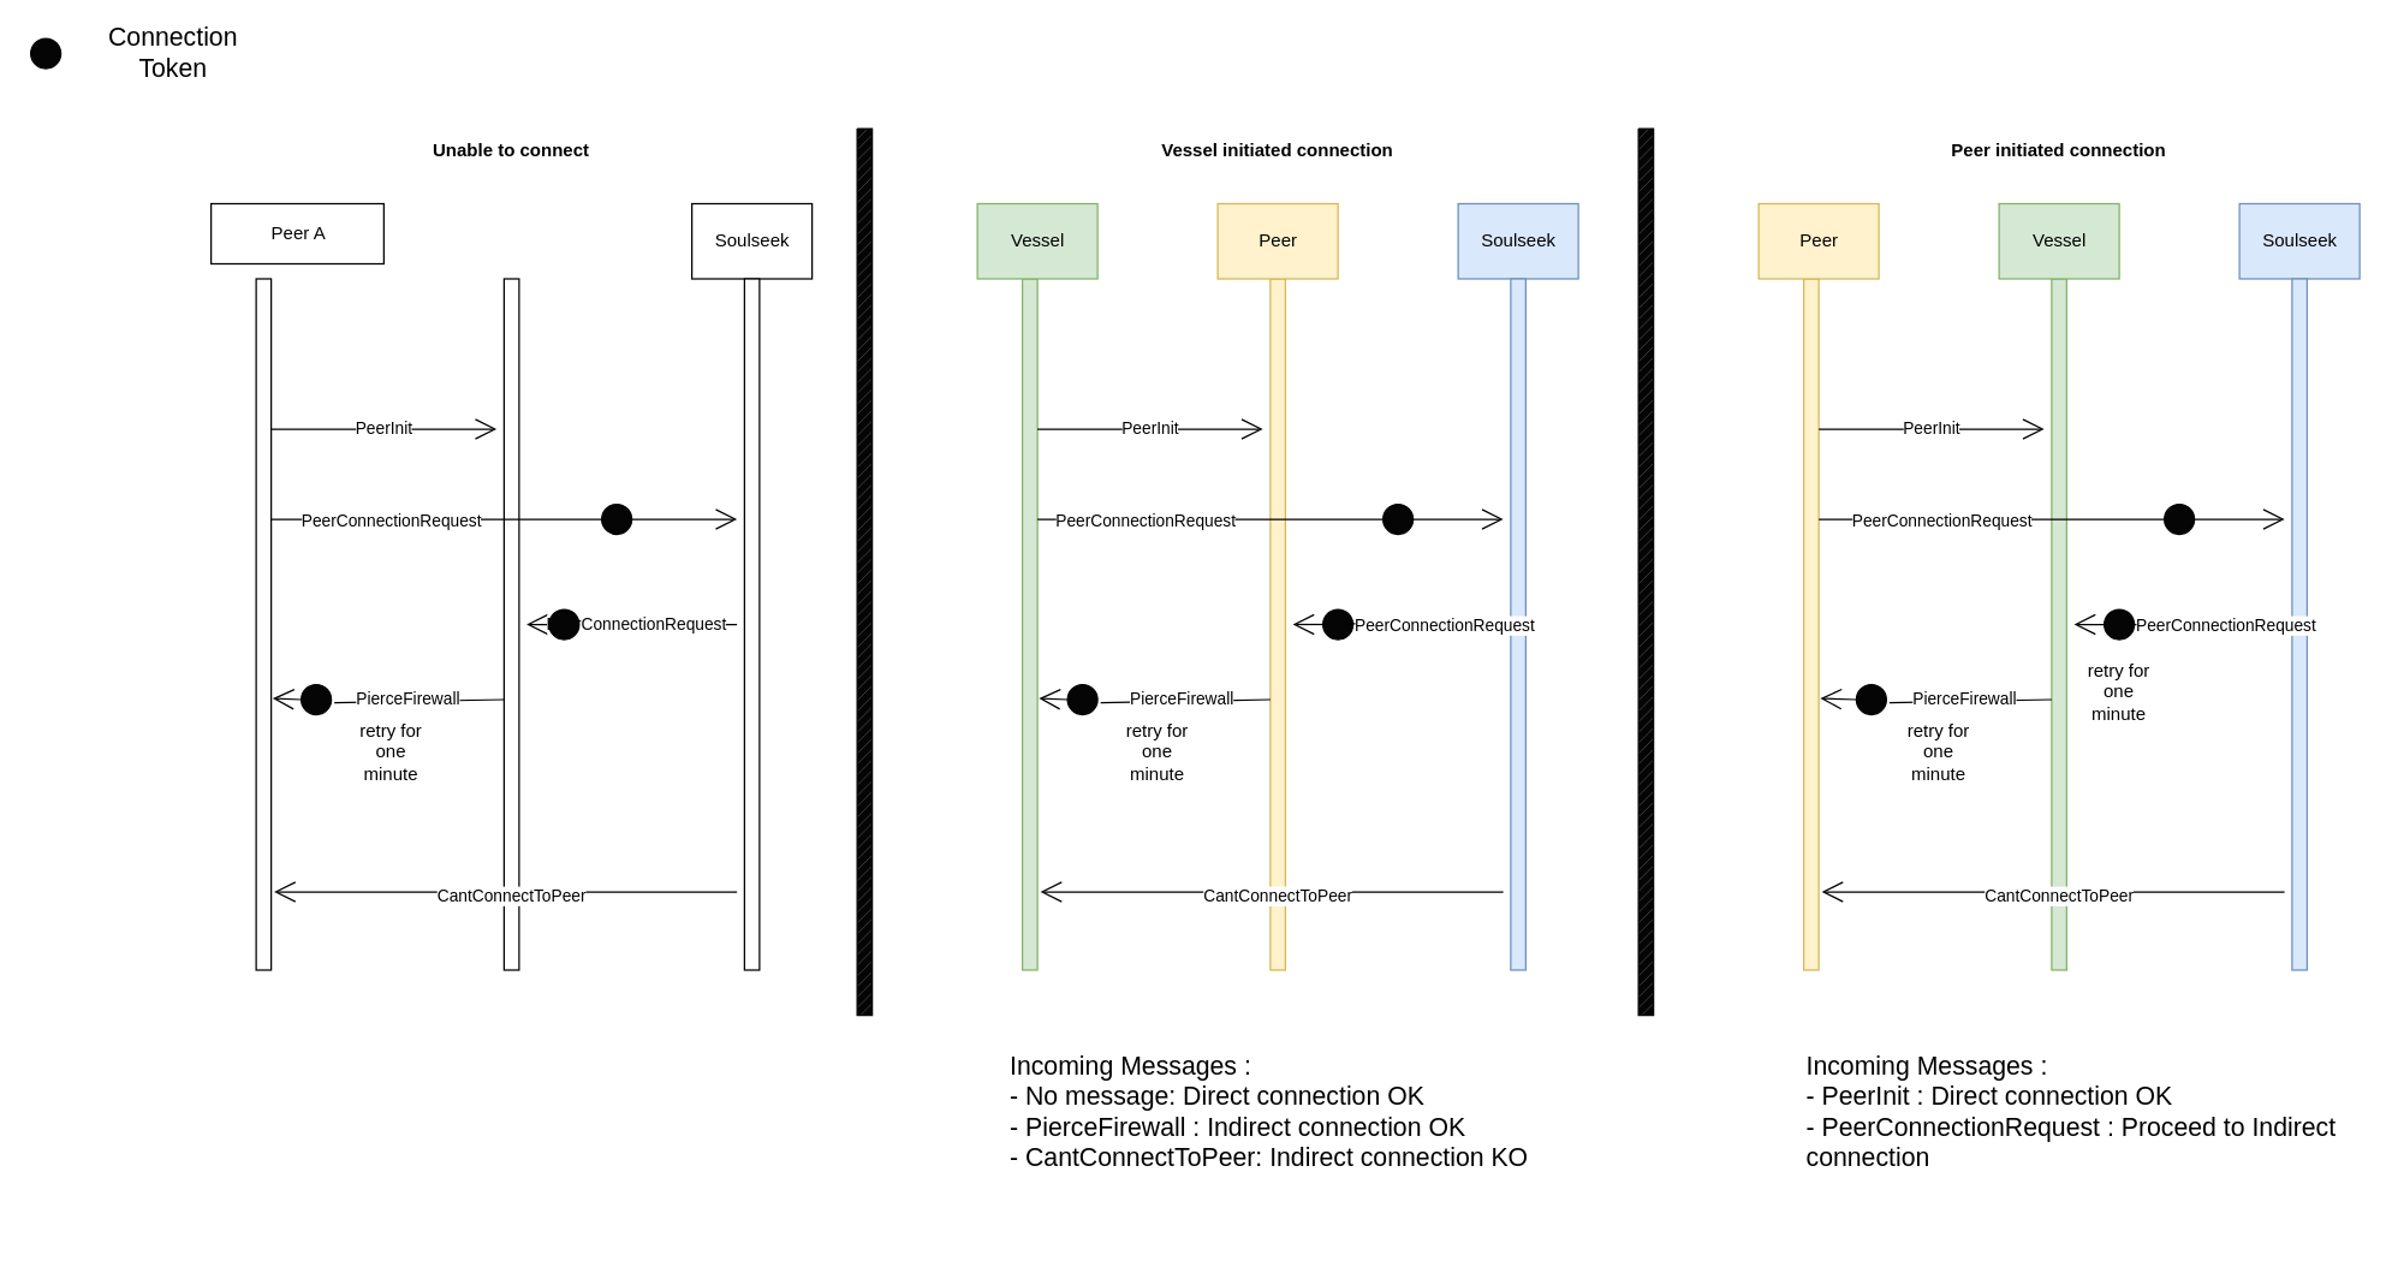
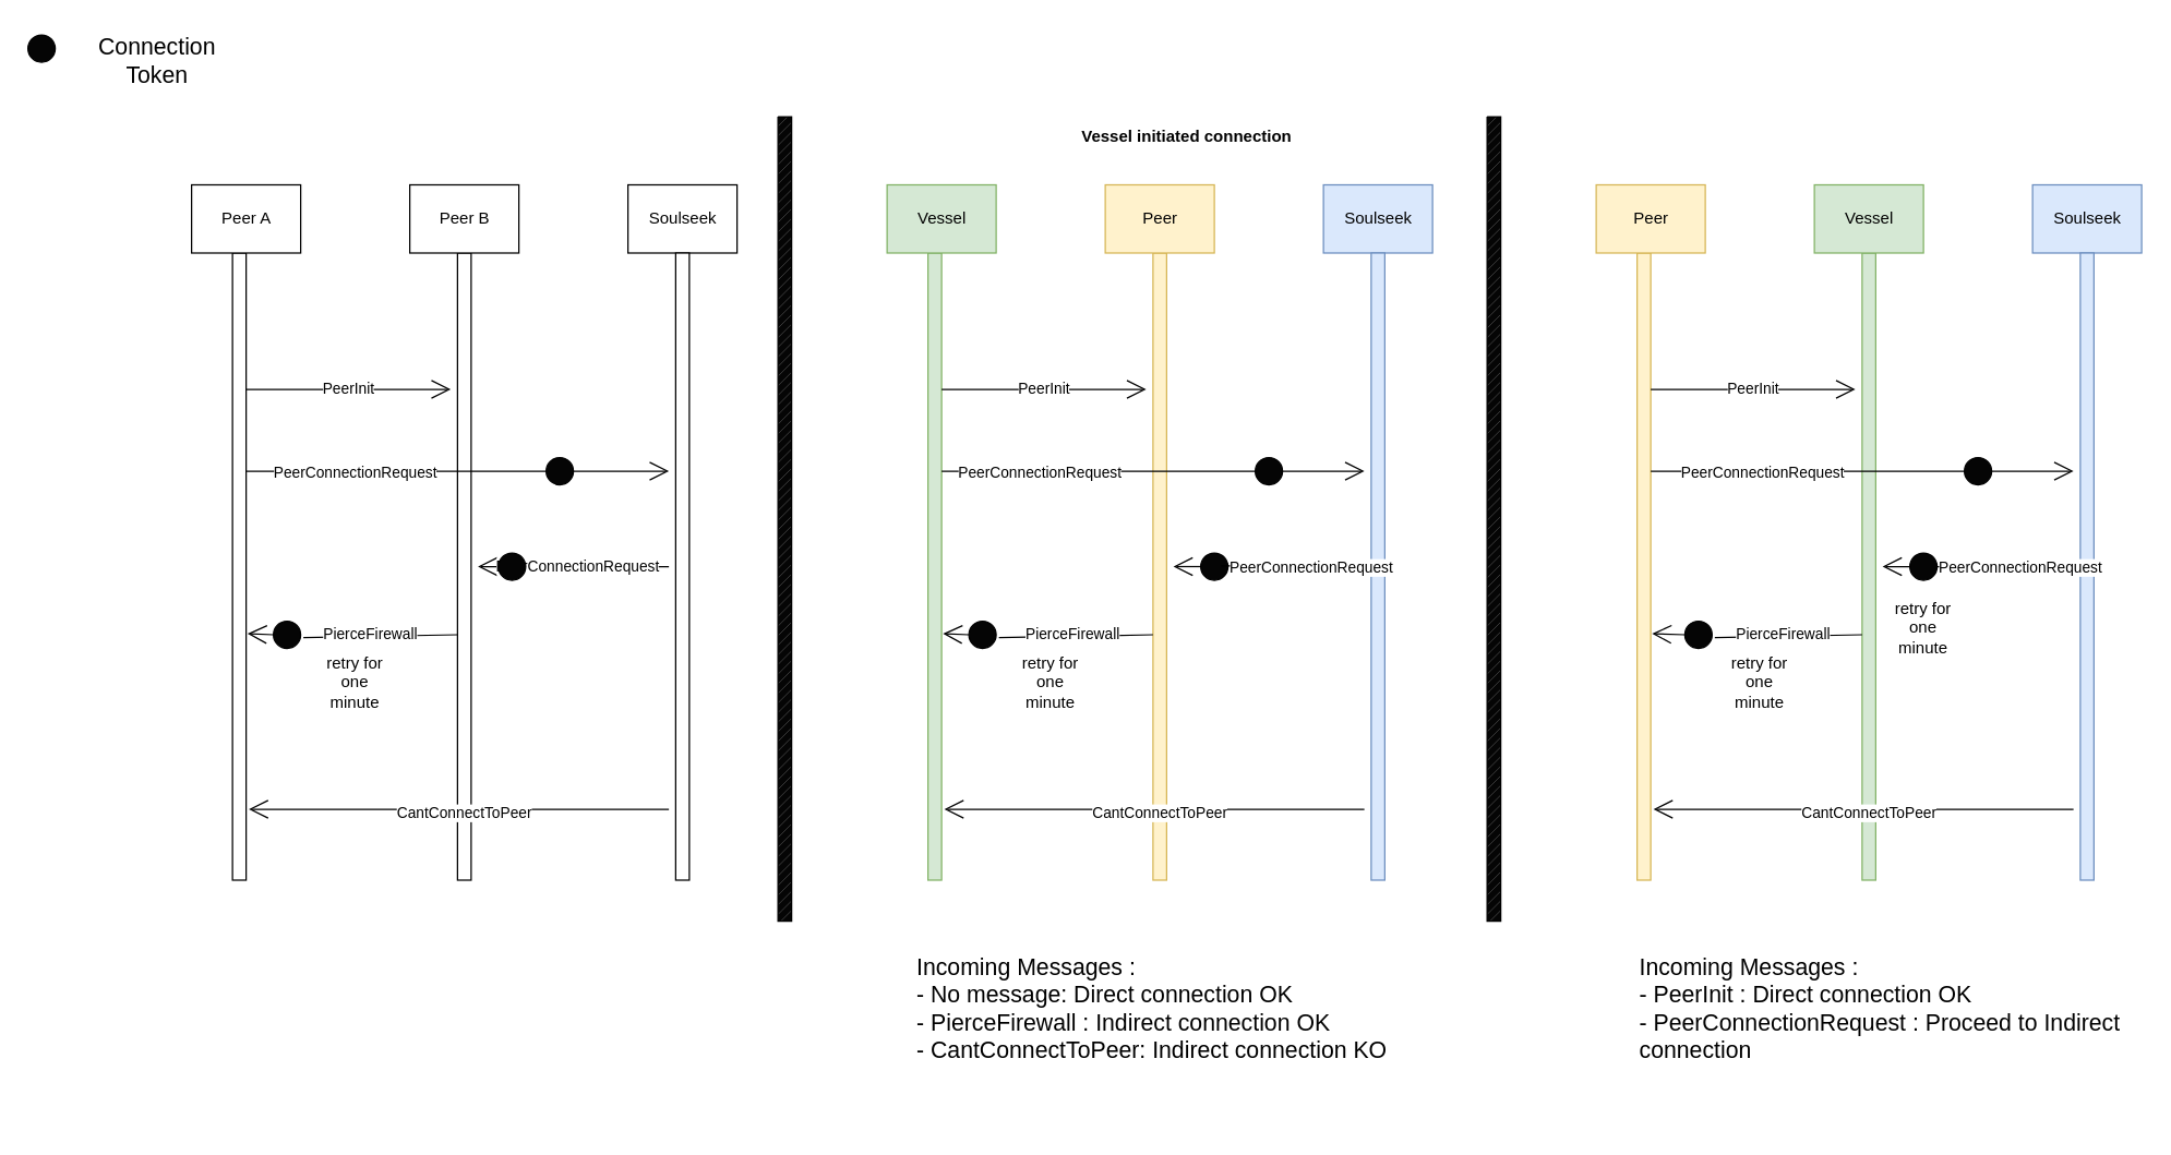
- <mxCell id="75" value="Connection Token" style="text;html=1;strokeColor=none;fillColor=none;align=center;verticalAlign=middle;whiteSpace=wrap;rounded=0;fontSize=17;" vertex="1" parent="1"><mxGeometry x="50" y="20" width="130" height="30" as="geometry" /></mxCell>
+ <mxCell id="75" value="Connection Token" style="text;html=1;strokeColor=none;fillColor=none;align=center;verticalAlign=middle;whiteSpace=wrap;rounded=0;fontSize=17;" vertex="1" parent="1"><mxGeometry x="50" y="30" width="130" height="30" as="geometry" /></mxCell>
- <mxCell id="15" value="&lt;b&gt;Unable to connect&lt;/b&gt;" style="text;html=1;strokeColor=none;fillColor=none;align=center;verticalAlign=middle;whiteSpace=wrap;rounded=0;" vertex="1" parent="1"><mxGeometry x="260" y="85" width="160" height="30" as="geometry" /></mxCell>
- <mxCell id="29" value="&lt;b&gt;Vessel initiated connection&lt;/b&gt;" style="text;html=1;strokeColor=none;fillColor=none;align=center;verticalAlign=middle;whiteSpace=wrap;rounded=0;" vertex="1" parent="1"><mxGeometry x="770" y="85" width="160" height="30" as="geometry" /></mxCell>
+ <mxCell id="29" value="&lt;b&gt;Vessel initiated connection&lt;/b&gt;" style="text;html=1;strokeColor=none;fillColor=none;align=center;verticalAlign=middle;whiteSpace=wrap;rounded=0;" vertex="1" parent="1"><mxGeometry x="790" y="85" width="160" height="30" as="geometry" /></mxCell>
- <mxCell id="44" value="&lt;b&gt;Peer initiated connection&lt;/b&gt;" style="text;html=1;strokeColor=none;fillColor=none;align=center;verticalAlign=middle;whiteSpace=wrap;rounded=0;" vertex="1" parent="1"><mxGeometry x="1290" y="85" width="160" height="30" as="geometry" /></mxCell>
- <mxCell id="4" value="Peer A" style="html=1;" vertex="1" parent="1"><mxGeometry x="140" y="135" width="115" height="40" as="geometry" /></mxCell>
+ <mxCell id="4" value="Peer A" style="html=1;" vertex="1" parent="1"><mxGeometry x="140" y="135" width="80" height="50" as="geometry" /></mxCell>
+ <mxCell id="5" value="Peer B" style="html=1;" vertex="1" parent="1"><mxGeometry x="300" y="135" width="80" height="50" as="geometry" /></mxCell>
